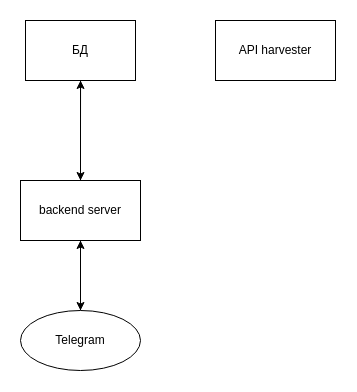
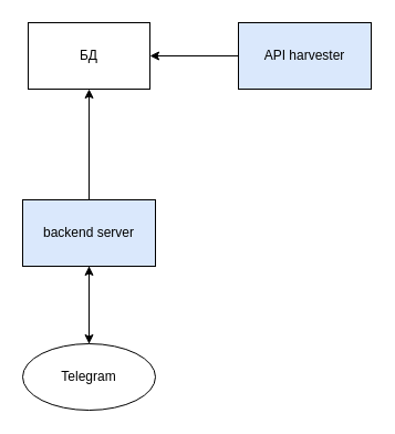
+ <mxCell id="4" style="edgeStyle=orthogonalEdgeStyle;rounded=0;orthogonalLoop=1;jettySize=auto;html=1;exitX=0;exitY=0.5;exitDx=0;exitDy=0;entryX=1;entryY=0.5;entryDx=0;entryDy=0;" edge="1" parent="1" source="5" target="3"><mxGeometry relative="1" as="geometry" /></mxCell>
- <mxCell id="5" value="API&amp;nbsp;harvester" style="rounded=0;whiteSpace=wrap;html=1;" vertex="1" parent="1"><mxGeometry x="215" y="20" width="120" height="60" as="geometry" /></mxCell>
+ <mxCell id="5" value="API&amp;nbsp;harvester" style="rounded=0;whiteSpace=wrap;html=1;fillColor=#dae8fc;" vertex="1" parent="1"><mxGeometry x="215" y="20" width="120" height="60" as="geometry" /></mxCell>
- <mxCell id="2" style="edgeStyle=orthogonalEdgeStyle;rounded=0;orthogonalLoop=1;jettySize=auto;html=1;exitX=0.5;exitY=1;exitDx=0;exitDy=0;entryX=0.5;entryY=0;entryDx=0;entryDy=0;" edge="1" parent="1" source="3" target="8"><mxGeometry relative="1" as="geometry" /></mxCell>
- <mxCell id="8" value="backend server" style="rounded=0;whiteSpace=wrap;html=1;" vertex="1" parent="1"><mxGeometry x="20" y="180" width="120" height="60" as="geometry" /></mxCell>
+ <mxCell id="8" value="backend server" style="rounded=0;whiteSpace=wrap;html=1;fillColor=#dae8fc;" vertex="1" parent="1"><mxGeometry x="20" y="180" width="120" height="60" as="geometry" /></mxCell>
